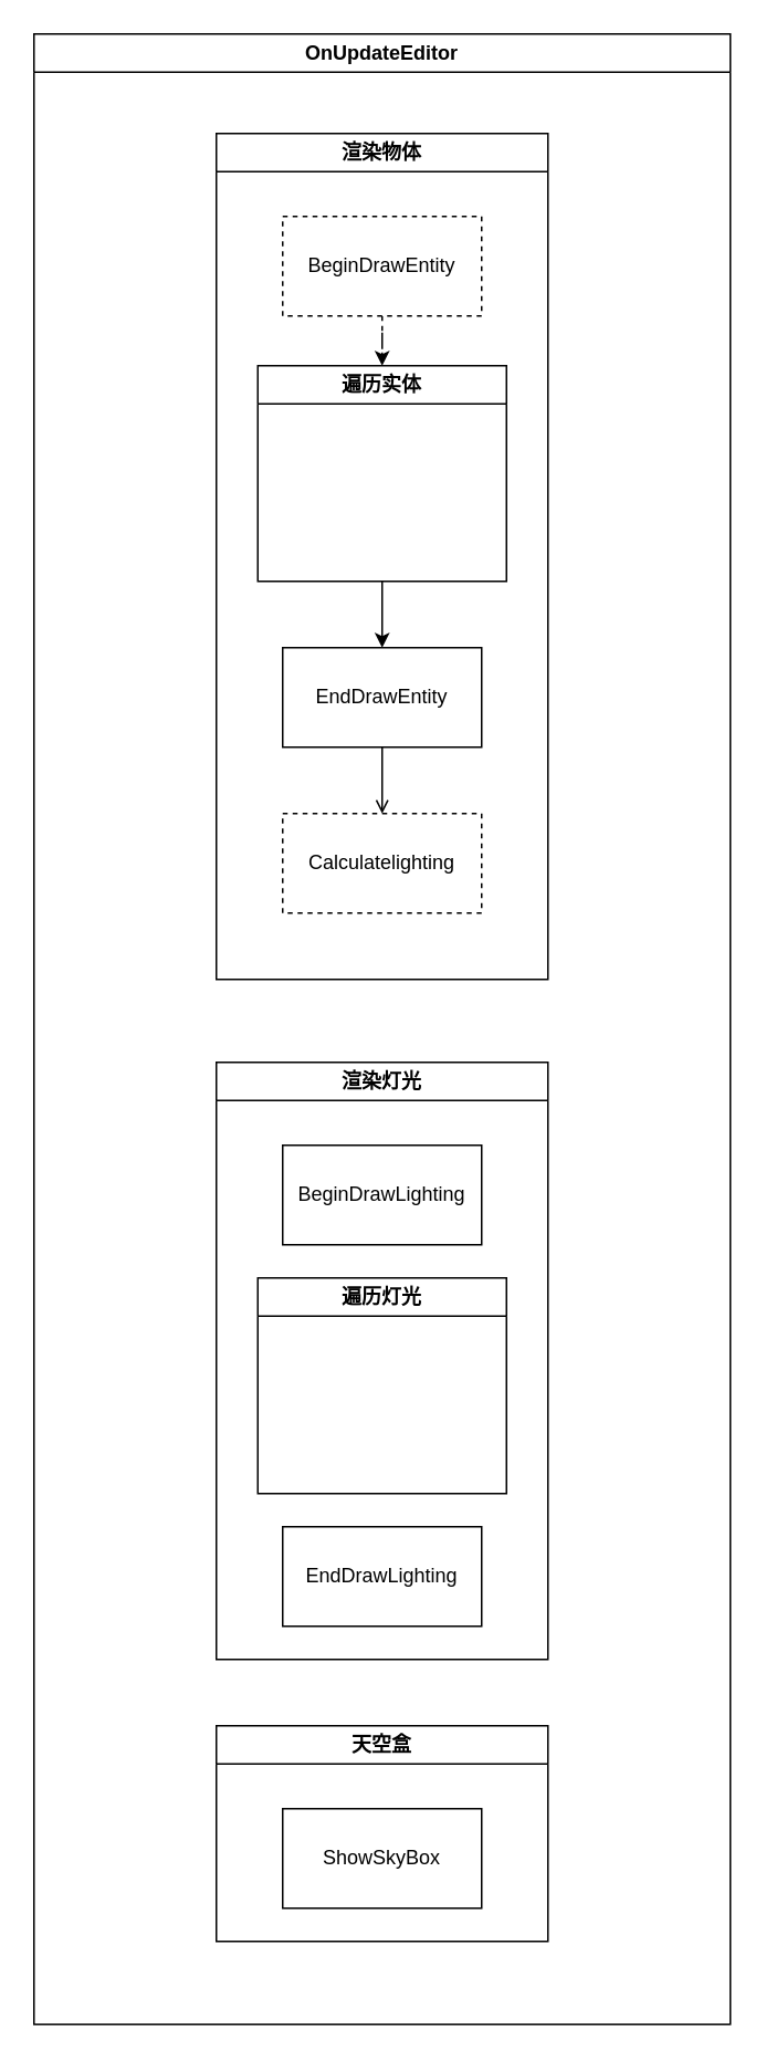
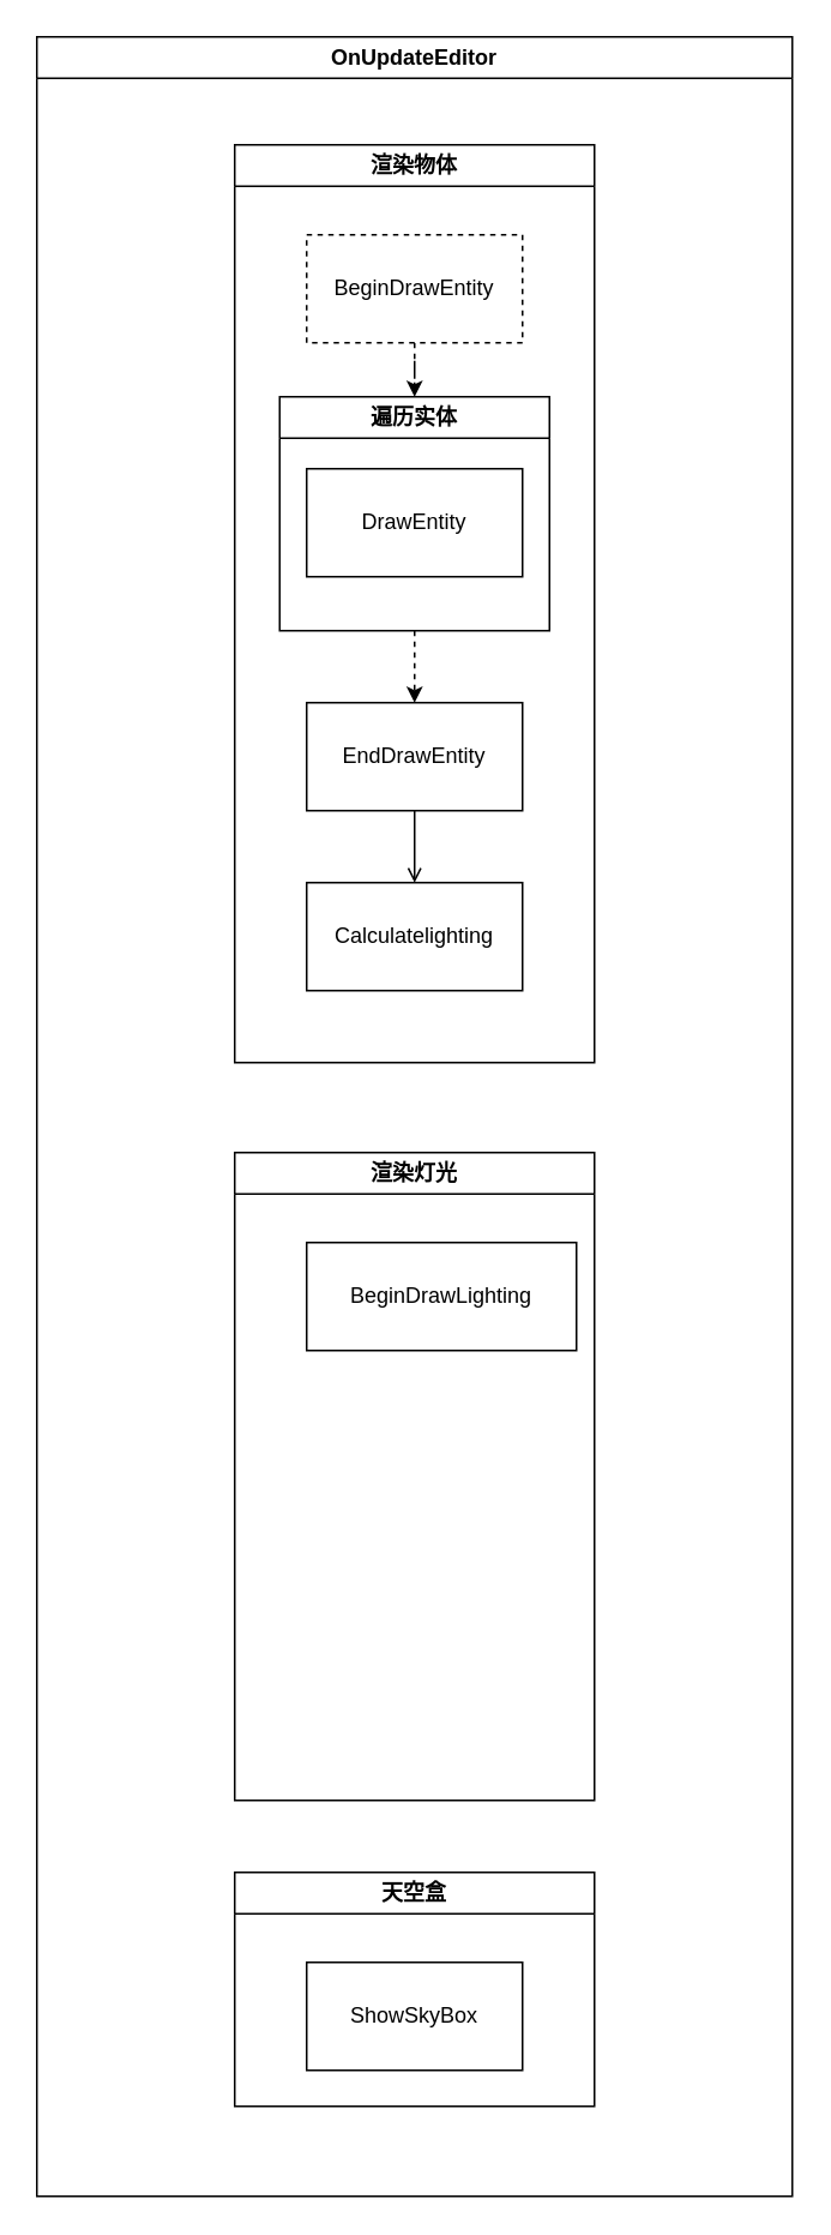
+ <mxCell id="10" value="DrawEntity" style="rounded=0;whiteSpace=wrap;html=1;" vertex="1" parent="9"><mxGeometry x="15" y="40" width="120" height="60" as="geometry" /></mxCell>
- <mxCell id="8" style="edgeStyle=orthogonalEdgeStyle;rounded=0;orthogonalLoop=1;jettySize=auto;html=1;exitX=0.5;exitY=1;exitDx=0;exitDy=0;entryX=0.5;entryY=0;entryDx=0;entryDy=0;" edge="1" parent="3" source="9" target="7"><mxGeometry relative="1" as="geometry" /></mxCell>
+ <mxCell id="8" style="edgeStyle=orthogonalEdgeStyle;rounded=0;orthogonalLoop=1;jettySize=auto;html=1;exitX=0.5;exitY=1;exitDx=0;exitDy=0;entryX=0.5;entryY=0;entryDx=0;entryDy=0;dashed=1;" edge="1" parent="3" source="9" target="7"><mxGeometry relative="1" as="geometry" /></mxCell>
- <mxCell id="11" value="Calculatelighting" style="rounded=0;whiteSpace=wrap;html=1;dashed=1;" vertex="1" parent="3"><mxGeometry x="40" y="410" width="120" height="60" as="geometry" /></mxCell>
+ <mxCell id="11" value="Calculatelighting" style="rounded=0;whiteSpace=wrap;html=1;" vertex="1" parent="3"><mxGeometry x="40" y="410" width="120" height="60" as="geometry" /></mxCell>
- <mxCell id="15" value="BeginDrawLighting" style="rounded=0;whiteSpace=wrap;html=1;" vertex="1" parent="14"><mxGeometry x="40" y="50" width="120" height="60" as="geometry" /></mxCell>
+ <mxCell id="15" value="BeginDrawLighting" style="rounded=0;whiteSpace=wrap;html=1;" vertex="1" parent="14"><mxGeometry x="40" y="50" width="150" height="60" as="geometry" /></mxCell>
- <mxCell id="17" value="遍历灯光" style="swimlane;whiteSpace=wrap;html=1;rounded=0;strokeColor=default;align=center;verticalAlign=middle;fontFamily=Helvetica;fontSize=12;fontColor=default;startSize=23;fillColor=default;" vertex="1" parent="14"><mxGeometry x="25" y="130" width="150" height="130" as="geometry" /></mxCell>
- <mxCell id="16" value="EndDrawLighting" style="rounded=0;whiteSpace=wrap;html=1;" vertex="1" parent="14"><mxGeometry x="40" y="280" width="120" height="60" as="geometry" /></mxCell>
